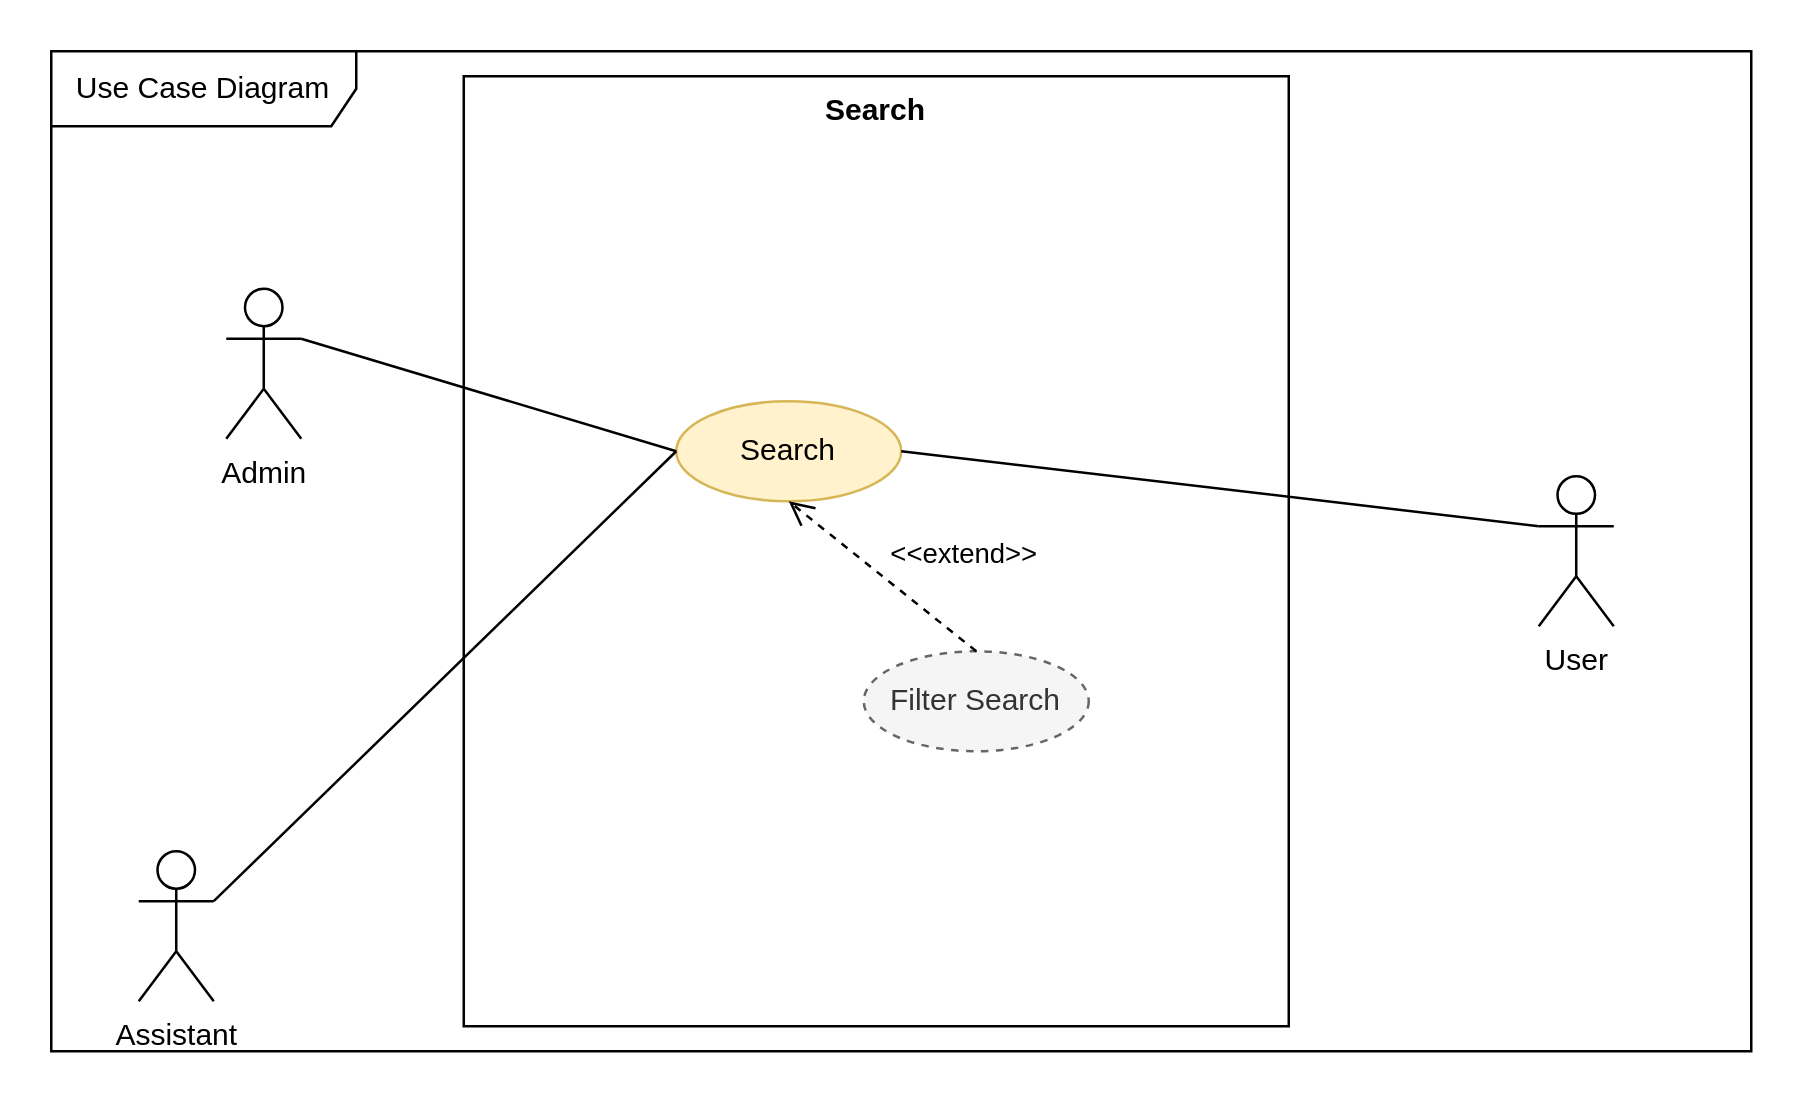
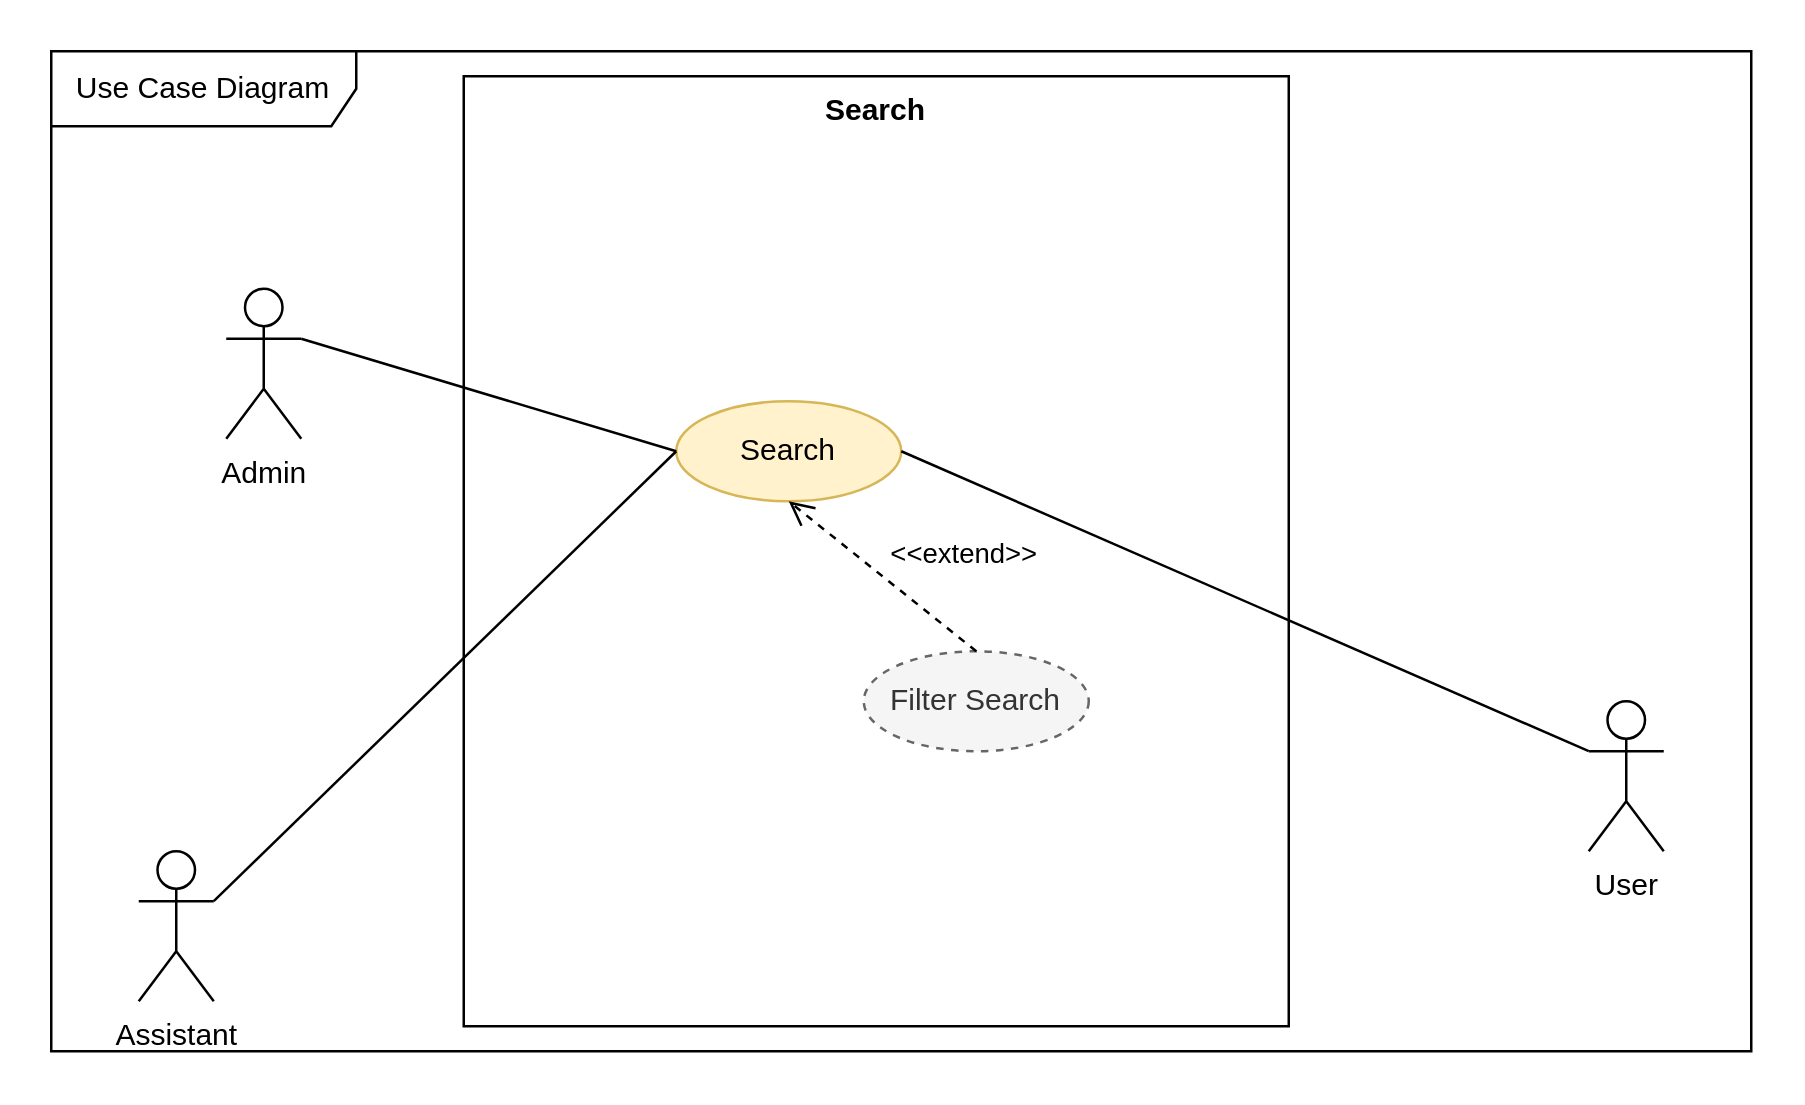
- <mxCell id="5" value="User" style="shape=umlActor;verticalLabelPosition=bottom;verticalAlign=top;html=1;" parent="1" vertex="1"><mxGeometry x="615" y="190" width="30" height="60" as="geometry" /></mxCell>
+ <mxCell id="5" value="User" style="shape=umlActor;verticalLabelPosition=bottom;verticalAlign=top;html=1;" parent="1" vertex="1"><mxGeometry x="635" y="280" width="30" height="60" as="geometry" /></mxCell>
